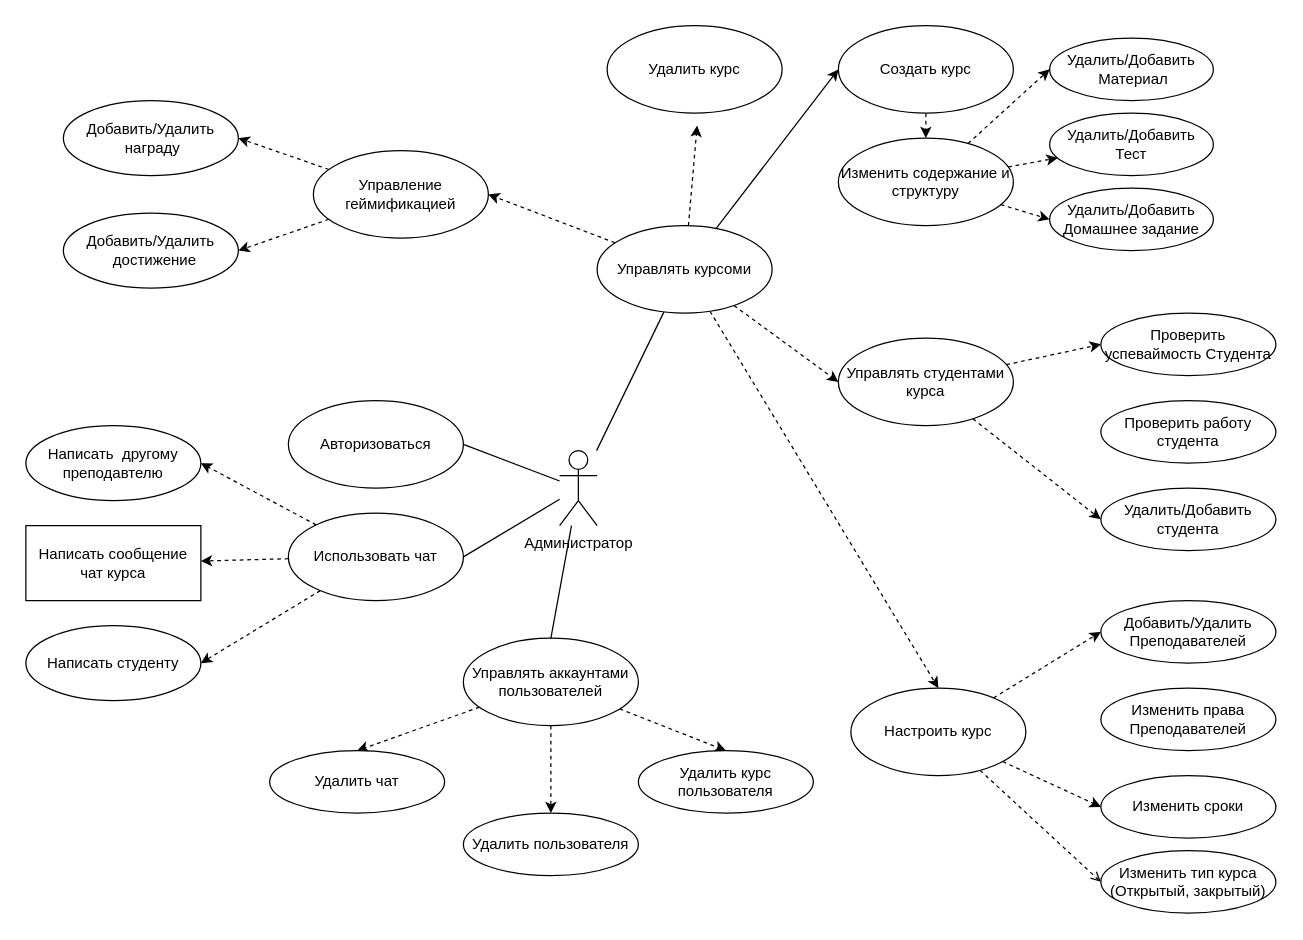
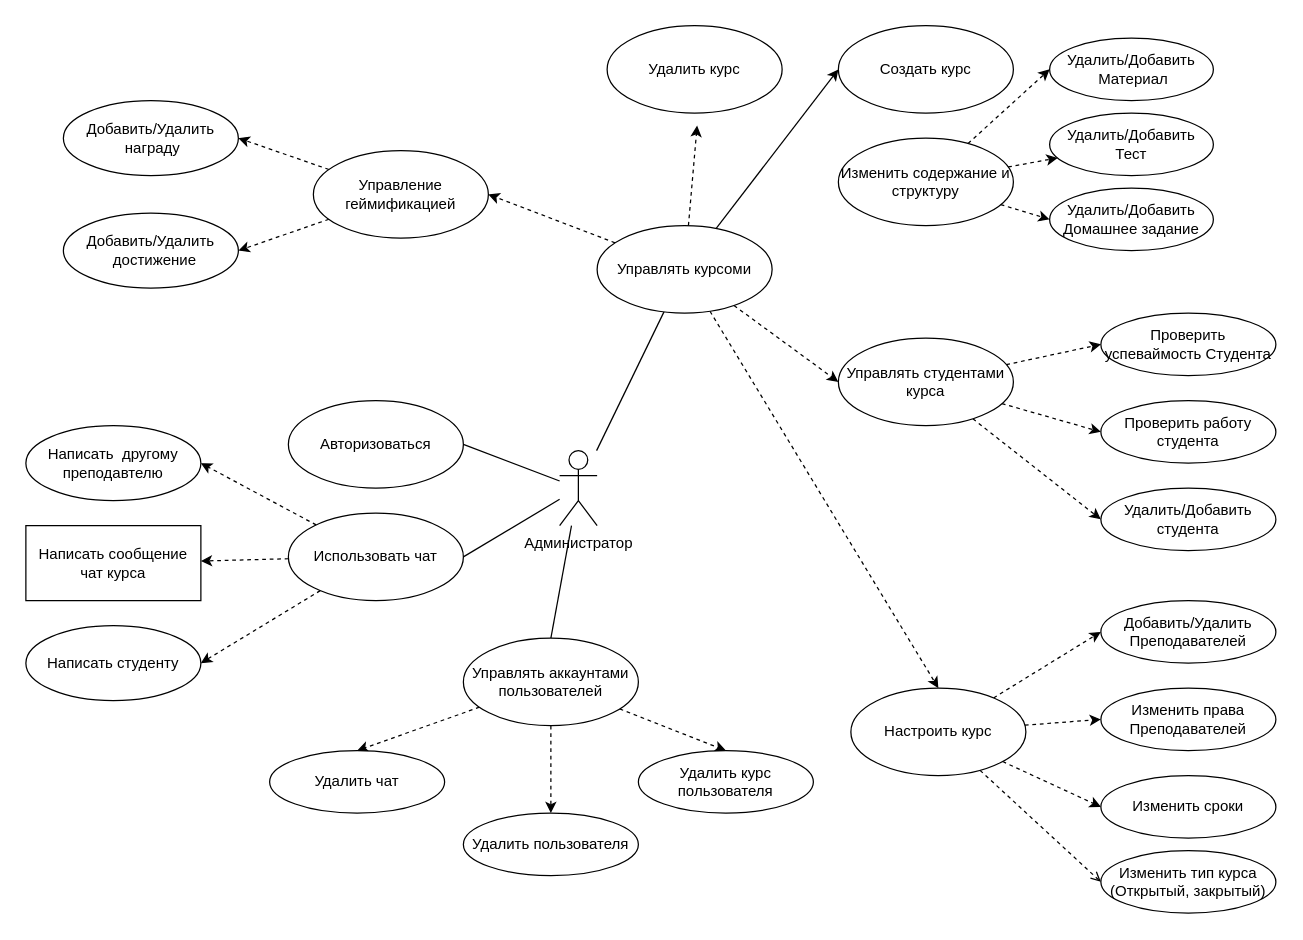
- <mxCell id="7" style="rounded=0;orthogonalLoop=1;jettySize=auto;html=1;entryX=0.5;entryY=0;entryDx=0;entryDy=0;dashed=1;" parent="1" source="8" target="14" edge="1"><mxGeometry relative="1" as="geometry" /></mxCell>
+ <mxCell id="17" style="rounded=0;orthogonalLoop=1;jettySize=auto;html=1;entryX=0;entryY=0.5;entryDx=0;entryDy=0;dashed=1;" parent="1" source="19" target="9" edge="1"><mxGeometry relative="1" as="geometry" /></mxCell>
+ <mxCell id="24" style="rounded=0;orthogonalLoop=1;jettySize=auto;html=1;entryX=0;entryY=0.5;entryDx=0;entryDy=0;dashed=1;" parent="1" source="25" target="32" edge="1"><mxGeometry relative="1" as="geometry" /></mxCell>
